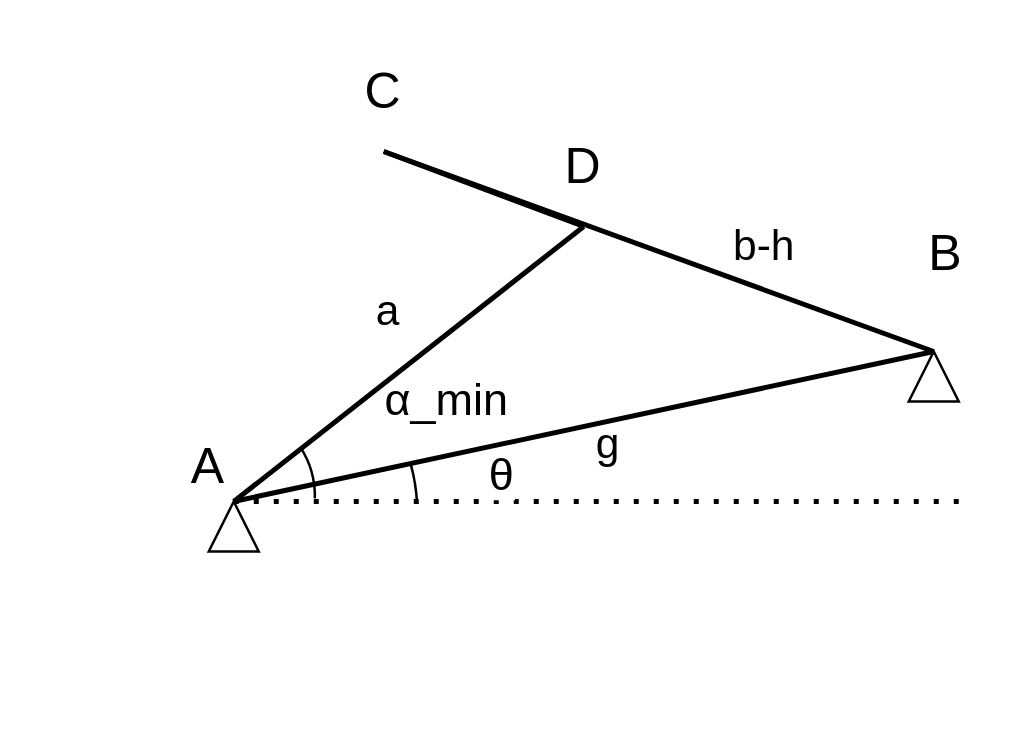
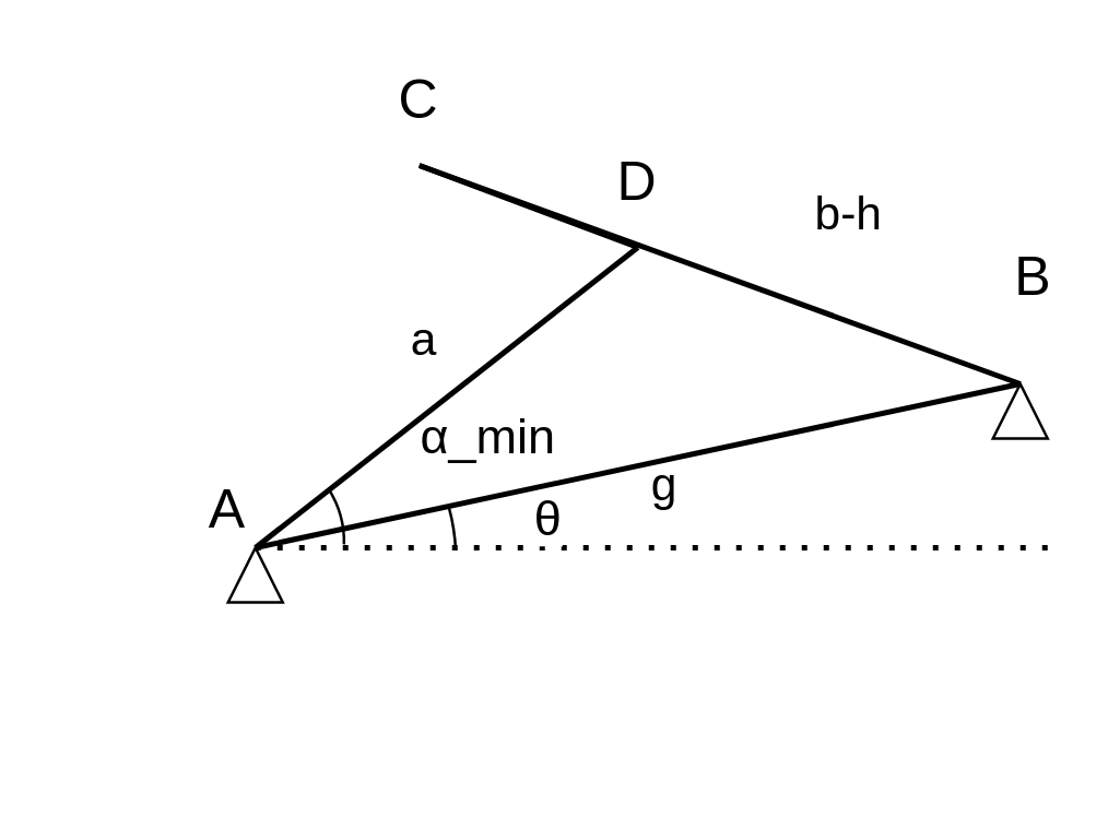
- <mxCell id="18" value="b-h" style="text;html=1;align=center;verticalAlign=middle;whiteSpace=wrap;rounded=0;fontSize=17;" parent="1" vertex="1"><mxGeometry x="288" y="84" width="35" height="30" as="geometry" /></mxCell>
+ <mxCell id="18" value="b-h" style="text;html=1;align=center;verticalAlign=middle;whiteSpace=wrap;rounded=0;fontSize=17;" parent="1" vertex="1"><mxGeometry x="293" y="64" width="35" height="30" as="geometry" /></mxCell>
